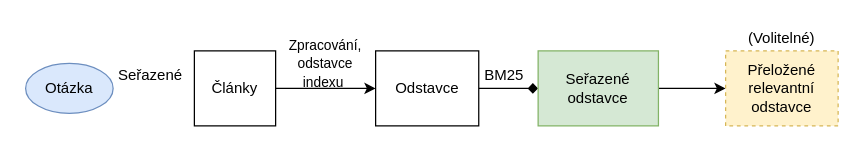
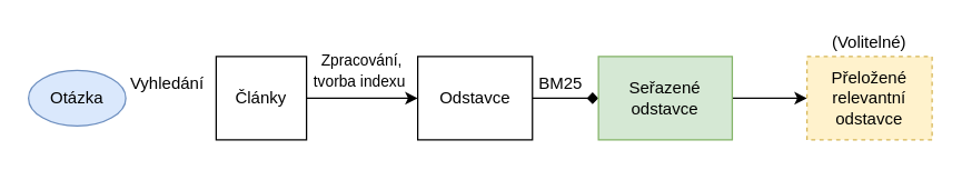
- <mxCell id="8" value="&lt;font style=&quot;font-size: 11px&quot;&gt;Zpracování, odstavce indexu&amp;nbsp;&lt;/font&gt;" style="text;html=1;strokeColor=none;fillColor=none;align=center;verticalAlign=middle;whiteSpace=wrap;rounded=0;" vertex="1" parent="1"><mxGeometry x="220" y="30" width="80" height="40" as="geometry" /></mxCell>
+ <mxCell id="8" value="&lt;font style=&quot;font-size: 11px&quot;&gt;Zpracování, tvorba indexu&amp;nbsp;&lt;/font&gt;" style="text;html=1;strokeColor=none;fillColor=none;align=center;verticalAlign=middle;whiteSpace=wrap;rounded=0;" vertex="1" parent="1"><mxGeometry x="220" y="30" width="80" height="40" as="geometry" /></mxCell>
- <mxCell id="7" value="Seřazené" style="text;html=1;strokeColor=none;fillColor=none;align=center;verticalAlign=middle;whiteSpace=wrap;rounded=0;" vertex="1" parent="1"><mxGeometry x="100" y="50" width="40" height="20" as="geometry" /></mxCell>
+ <mxCell id="7" value="Vyhledání" style="text;html=1;strokeColor=none;fillColor=none;align=center;verticalAlign=middle;whiteSpace=wrap;rounded=0;" vertex="1" parent="1"><mxGeometry x="100" y="50" width="40" height="20" as="geometry" /></mxCell>
